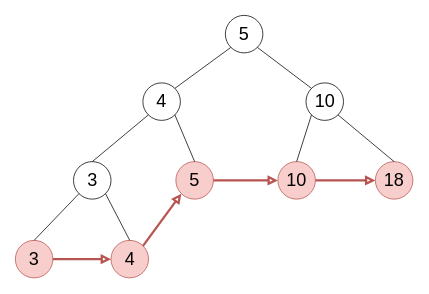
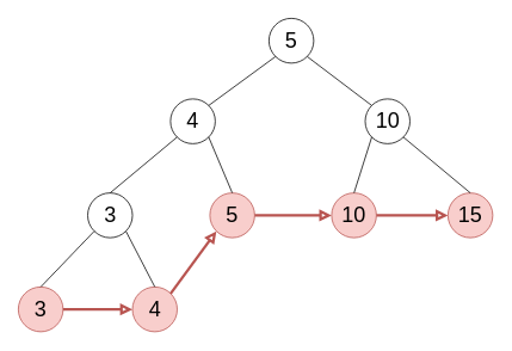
- <mxCell id="8" value="&lt;font style=&quot;font-size: 24px&quot;&gt;18&lt;/font&gt;" style="ellipse;whiteSpace=wrap;html=1;aspect=fixed;fillColor=#f8cecc;strokeColor=#b85450;" parent="1" vertex="1"><mxGeometry x="500" y="215" width="50" height="50" as="geometry" /></mxCell>
+ <mxCell id="8" value="&lt;font style=&quot;font-size: 24px&quot;&gt;15&lt;/font&gt;" style="ellipse;whiteSpace=wrap;html=1;aspect=fixed;fillColor=#f8cecc;strokeColor=#b85450;" parent="1" vertex="1"><mxGeometry x="500" y="215" width="50" height="50" as="geometry" /></mxCell>
